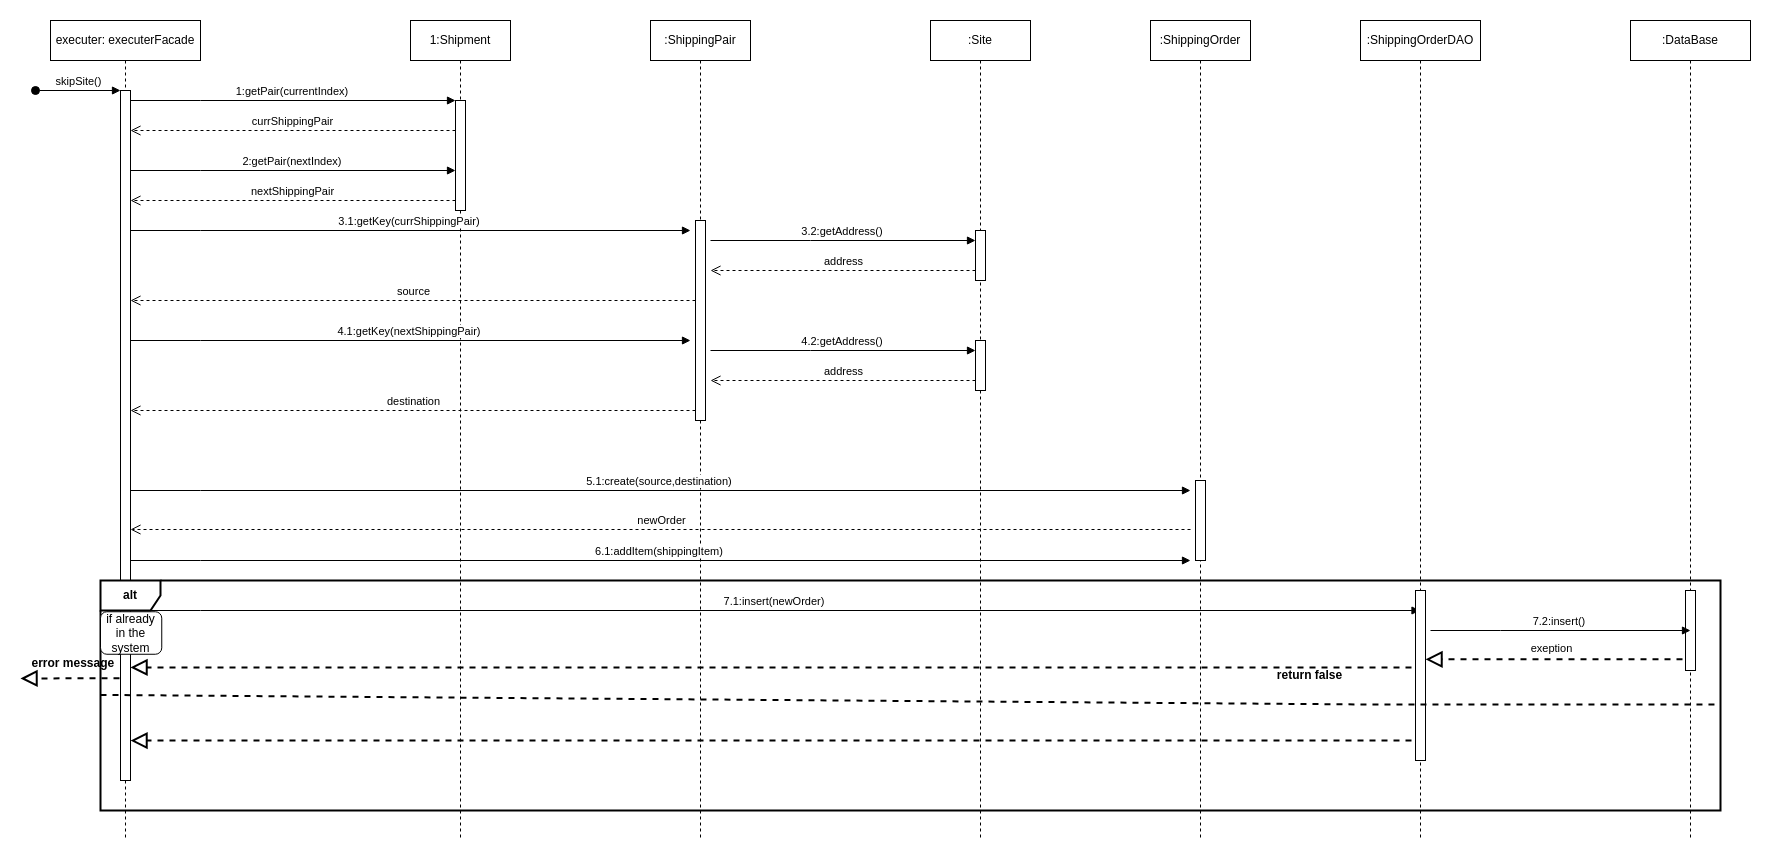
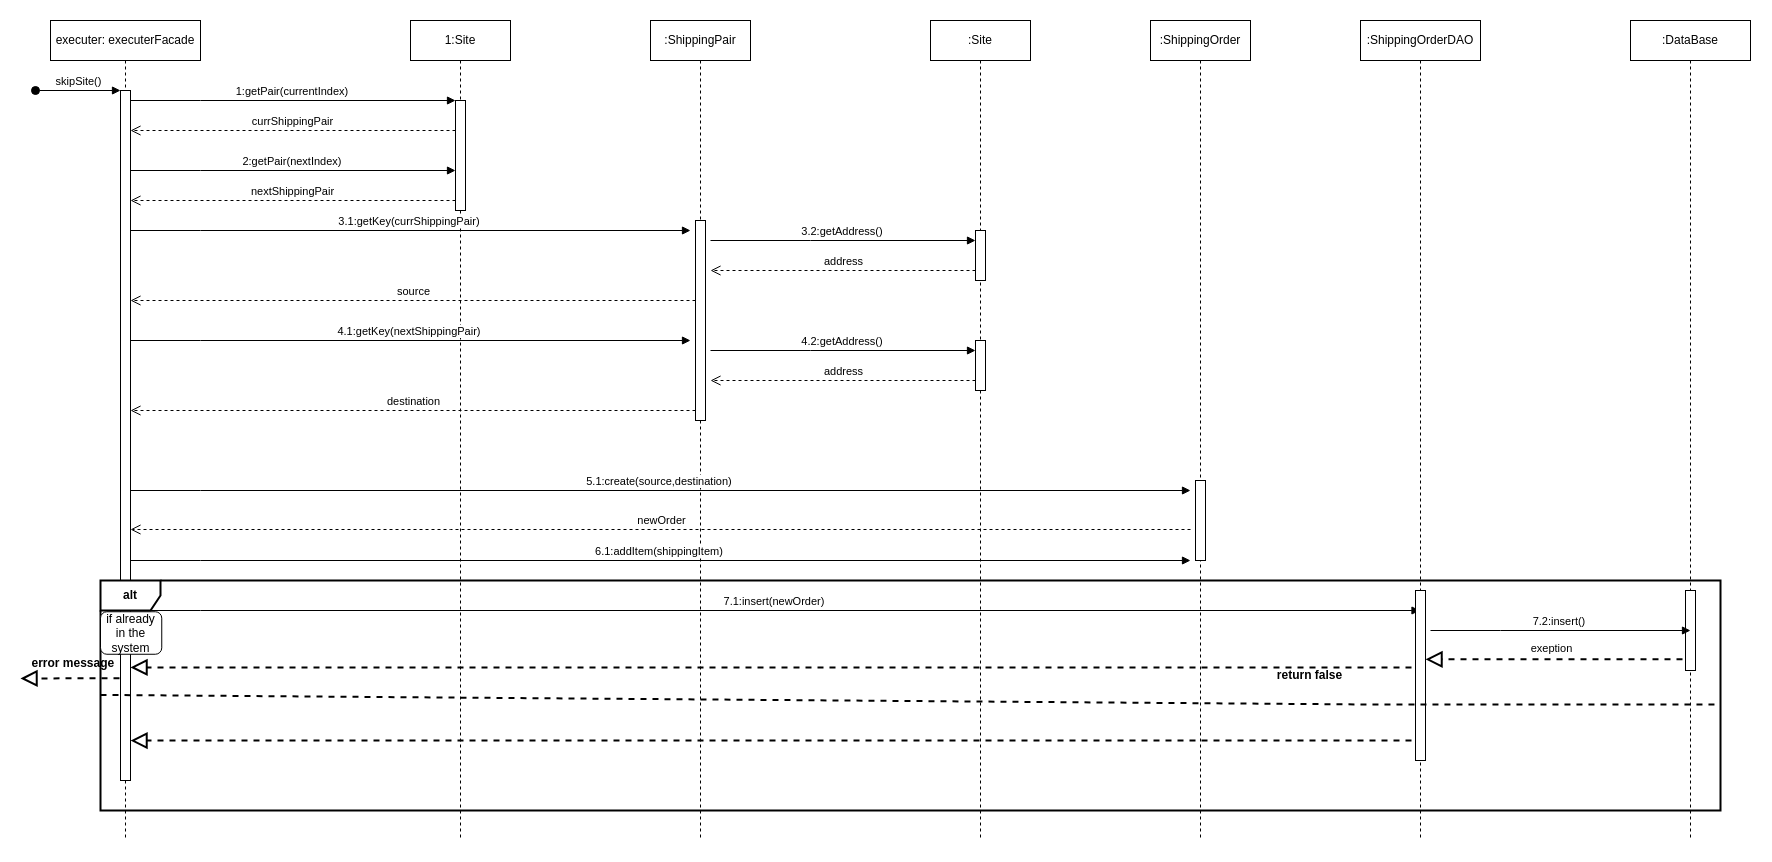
- <mxCell id="5" value="1:Shipment" style="shape=umlLifeline;perimeter=lifelinePerimeter;whiteSpace=wrap;html=1;container=0;dropTarget=0;collapsible=0;recursiveResize=0;outlineConnect=0;portConstraint=eastwest;newEdgeStyle={&quot;edgeStyle&quot;:&quot;elbowEdgeStyle&quot;,&quot;elbow&quot;:&quot;vertical&quot;,&quot;curved&quot;:0,&quot;rounded&quot;:0};" parent="1" vertex="1"><mxGeometry x="410" y="20" width="100" height="820" as="geometry" /></mxCell>
+ <mxCell id="5" value="1:Site" style="shape=umlLifeline;perimeter=lifelinePerimeter;whiteSpace=wrap;html=1;container=0;dropTarget=0;collapsible=0;recursiveResize=0;outlineConnect=0;portConstraint=eastwest;newEdgeStyle={&quot;edgeStyle&quot;:&quot;elbowEdgeStyle&quot;,&quot;elbow&quot;:&quot;vertical&quot;,&quot;curved&quot;:0,&quot;rounded&quot;:0};" parent="1" vertex="1"><mxGeometry x="410" y="20" width="100" height="820" as="geometry" /></mxCell>
